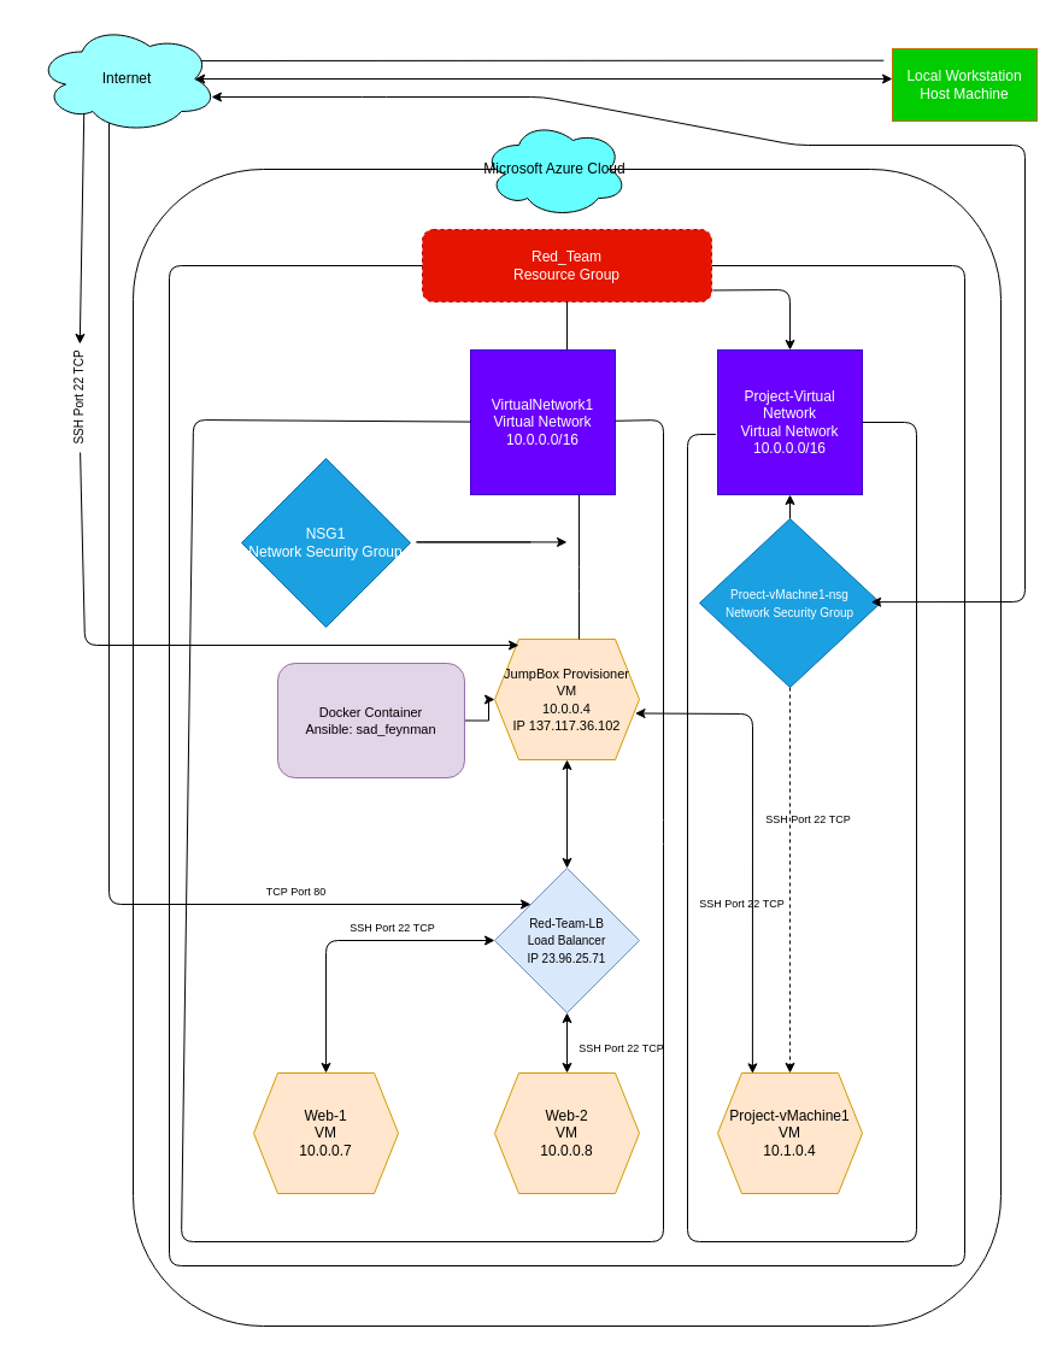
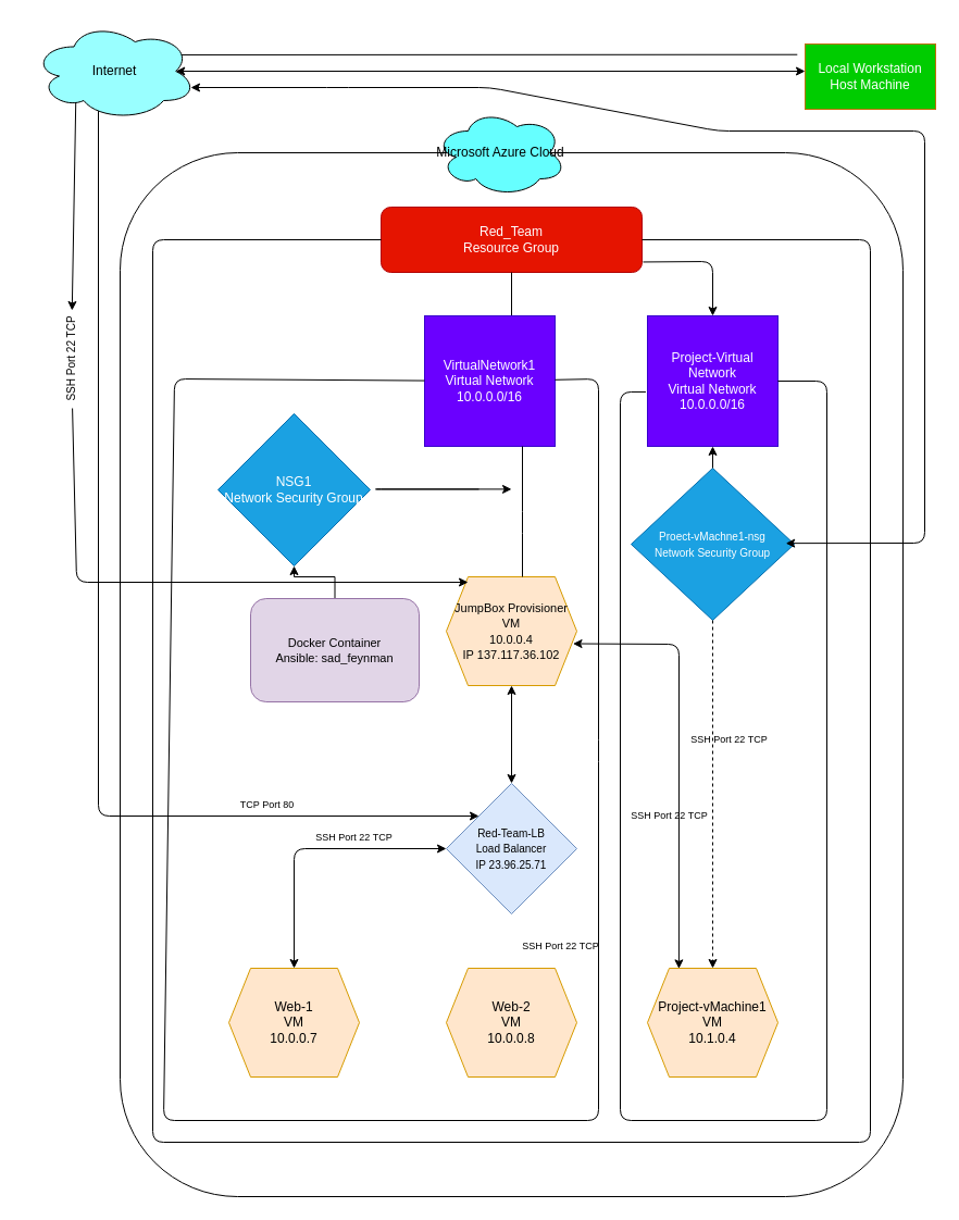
- <mxCell id="4" value="Red_Team&lt;br&gt;Resource Group" style="rounded=1;whiteSpace=wrap;html=1;fillColor=#e51400;strokeColor=#B20000;fontColor=#ffffff;dashed=1;" parent="1" vertex="1"><mxGeometry x="350" y="190" width="240" height="60" as="geometry" /></mxCell>
+ <mxCell id="4" value="Red_Team&lt;br&gt;Resource Group" style="rounded=1;whiteSpace=wrap;html=1;fillColor=#e51400;strokeColor=#B20000;fontColor=#ffffff;" parent="1" vertex="1"><mxGeometry x="350" y="190" width="240" height="60" as="geometry" /></mxCell>
- <mxCell id="12" value="" style="edgeStyle=orthogonalEdgeStyle;rounded=0;orthogonalLoop=1;jettySize=auto;html=1;" parent="1" source="13" target="7" edge="1"><mxGeometry relative="1" as="geometry" /></mxCell>
+ <mxCell id="12" value="" style="edgeStyle=orthogonalEdgeStyle;rounded=0;orthogonalLoop=1;jettySize=auto;html=1;" parent="1" source="13" target="10" edge="1"><mxGeometry relative="1" as="geometry" /></mxCell>
- <mxCell id="15" value="" style="endArrow=classic;startArrow=classic;html=1;entryX=0.5;entryY=1;entryDx=0;entryDy=0;exitX=0.5;exitY=0;exitDx=0;exitDy=0;" parent="1" source="9" target="24" edge="1"><mxGeometry width="50" height="50" relative="1" as="geometry"><mxPoint x="580" y="800" as="sourcePoint" /><mxPoint x="550" y="800" as="targetPoint" /><Array as="points" /></mxGeometry></mxCell>
